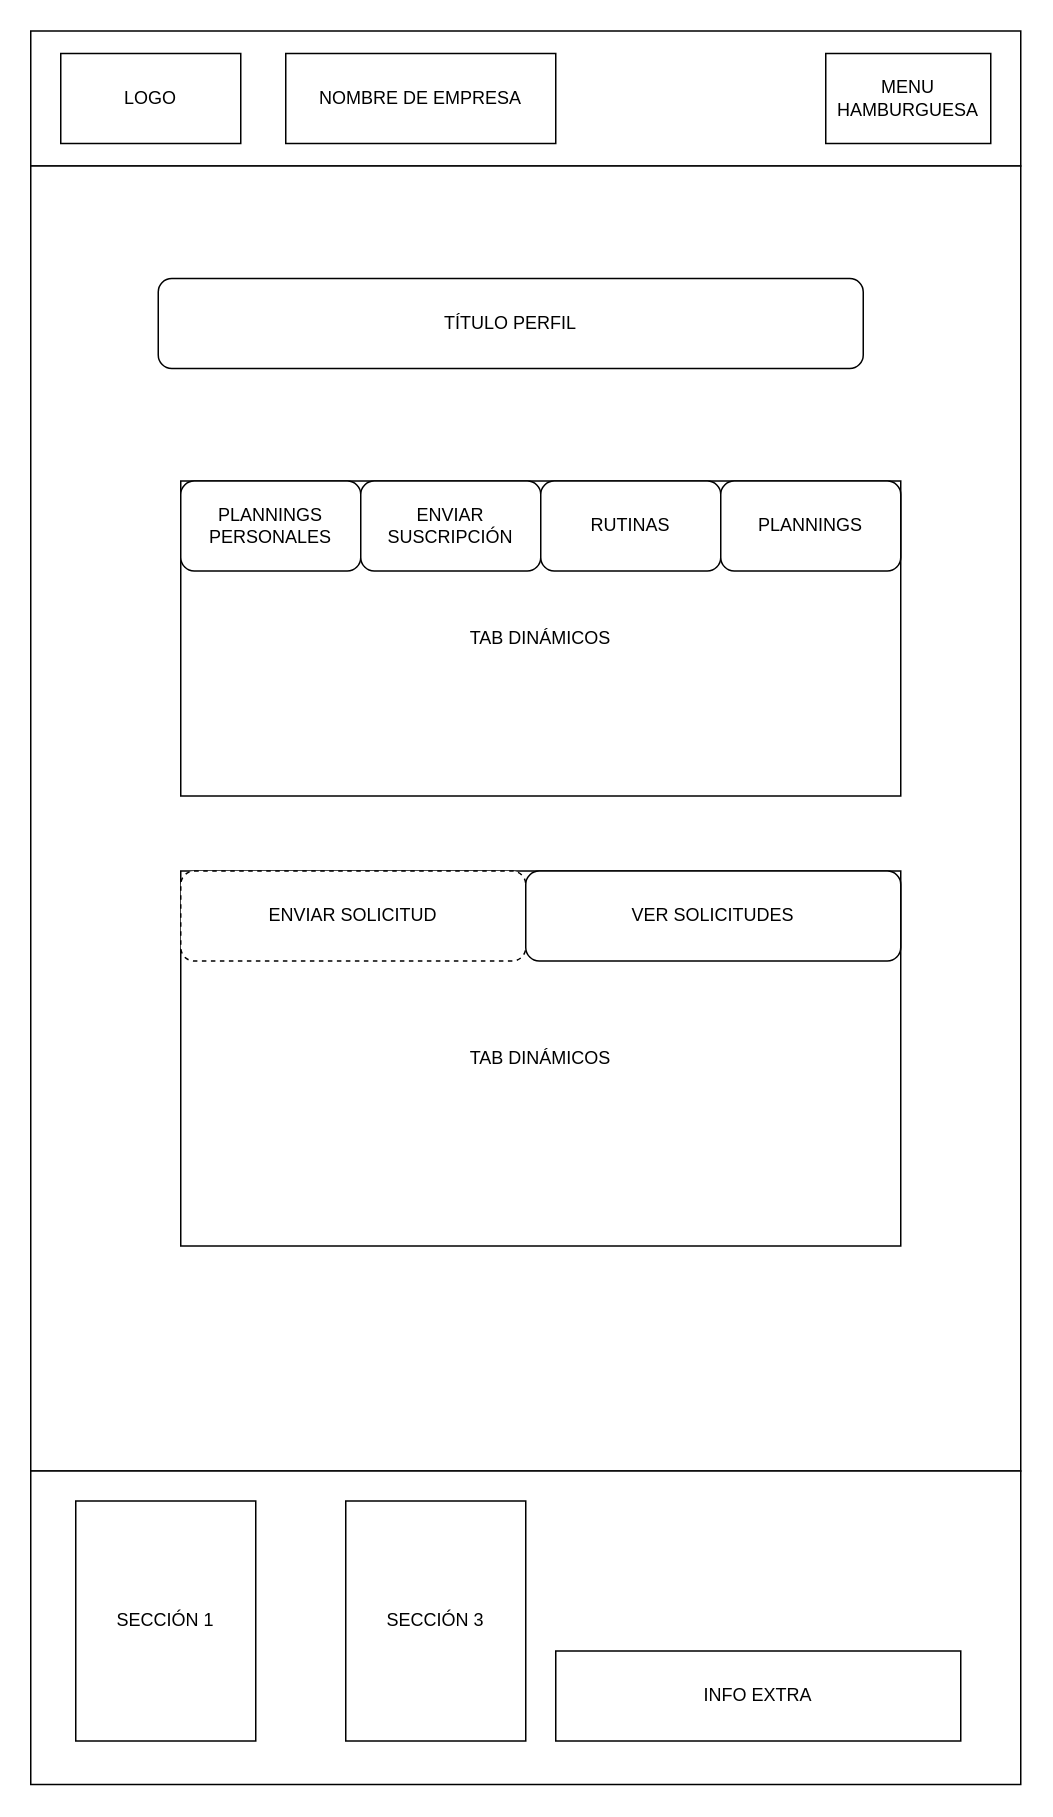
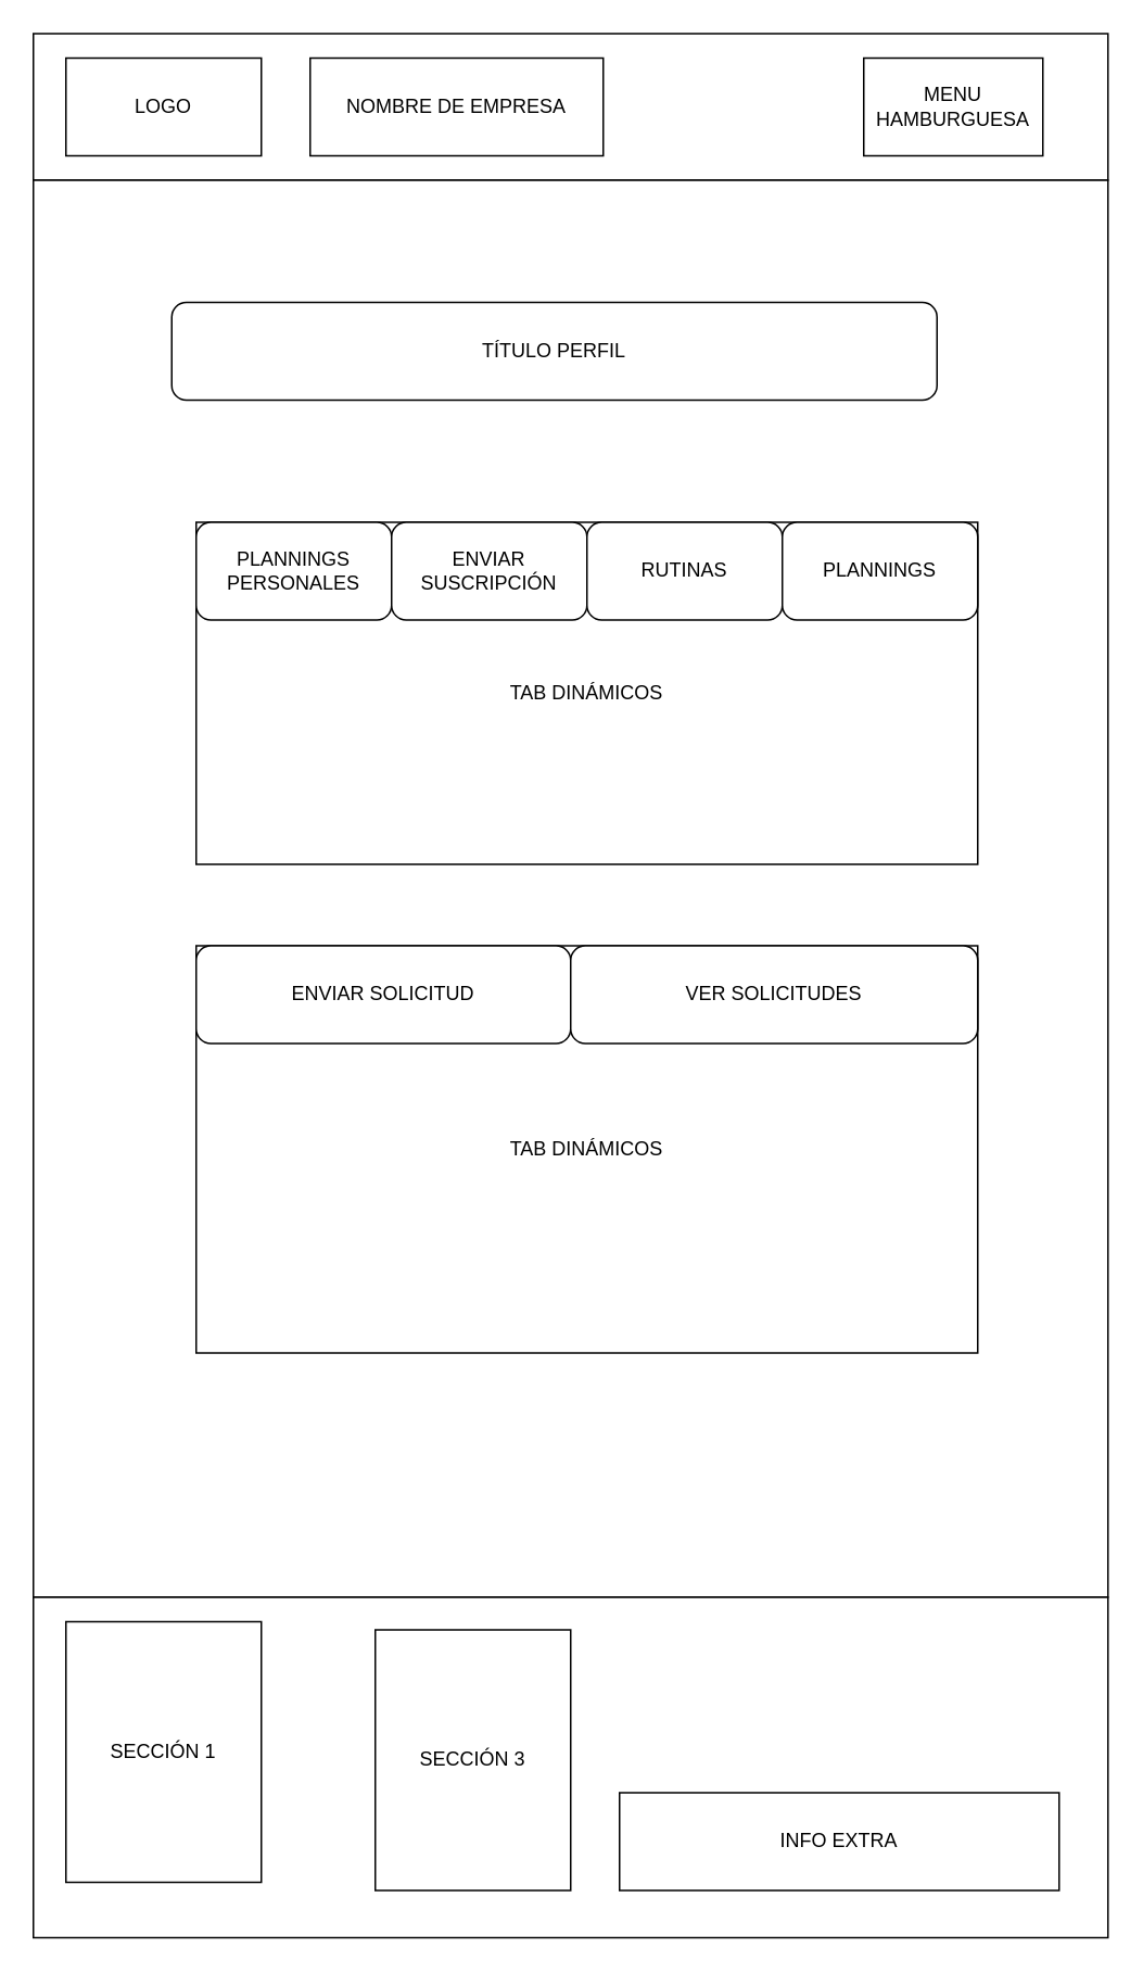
- <mxCell id="6" value="MENU HAMBURGUESA" style="rounded=0;whiteSpace=wrap;html=1;" vertex="1" parent="1"><mxGeometry x="550" y="35" width="110" height="60" as="geometry" /></mxCell>
+ <mxCell id="6" value="MENU HAMBURGUESA" style="rounded=0;whiteSpace=wrap;html=1;" vertex="1" parent="1"><mxGeometry x="530" y="35" width="110" height="60" as="geometry" /></mxCell>
- <mxCell id="18" value="ENVIAR SOLICITUD" style="rounded=1;whiteSpace=wrap;html=1;dashed=1;" vertex="1" parent="1"><mxGeometry x="120" y="580" width="230" height="60" as="geometry" /></mxCell>
+ <mxCell id="18" value="ENVIAR SOLICITUD" style="rounded=1;whiteSpace=wrap;html=1;" vertex="1" parent="1"><mxGeometry x="120" y="580" width="230" height="60" as="geometry" /></mxCell>
- <mxCell id="7" value="SECCIÓN 1" style="rounded=0;whiteSpace=wrap;html=1;" vertex="1" parent="1"><mxGeometry x="50" y="1000" width="120" height="160" as="geometry" /></mxCell>
+ <mxCell id="7" value="SECCIÓN 1" style="rounded=0;whiteSpace=wrap;html=1;" vertex="1" parent="1"><mxGeometry x="40" y="995" width="120" height="160" as="geometry" /></mxCell>
- <mxCell id="9" value="INFO EXTRA" style="rounded=0;whiteSpace=wrap;html=1;" vertex="1" parent="1"><mxGeometry x="370" y="1100" width="270" height="60" as="geometry" /></mxCell>
+ <mxCell id="9" value="INFO EXTRA" style="rounded=0;whiteSpace=wrap;html=1;" vertex="1" parent="1"><mxGeometry x="380" y="1100" width="270" height="60" as="geometry" /></mxCell>
